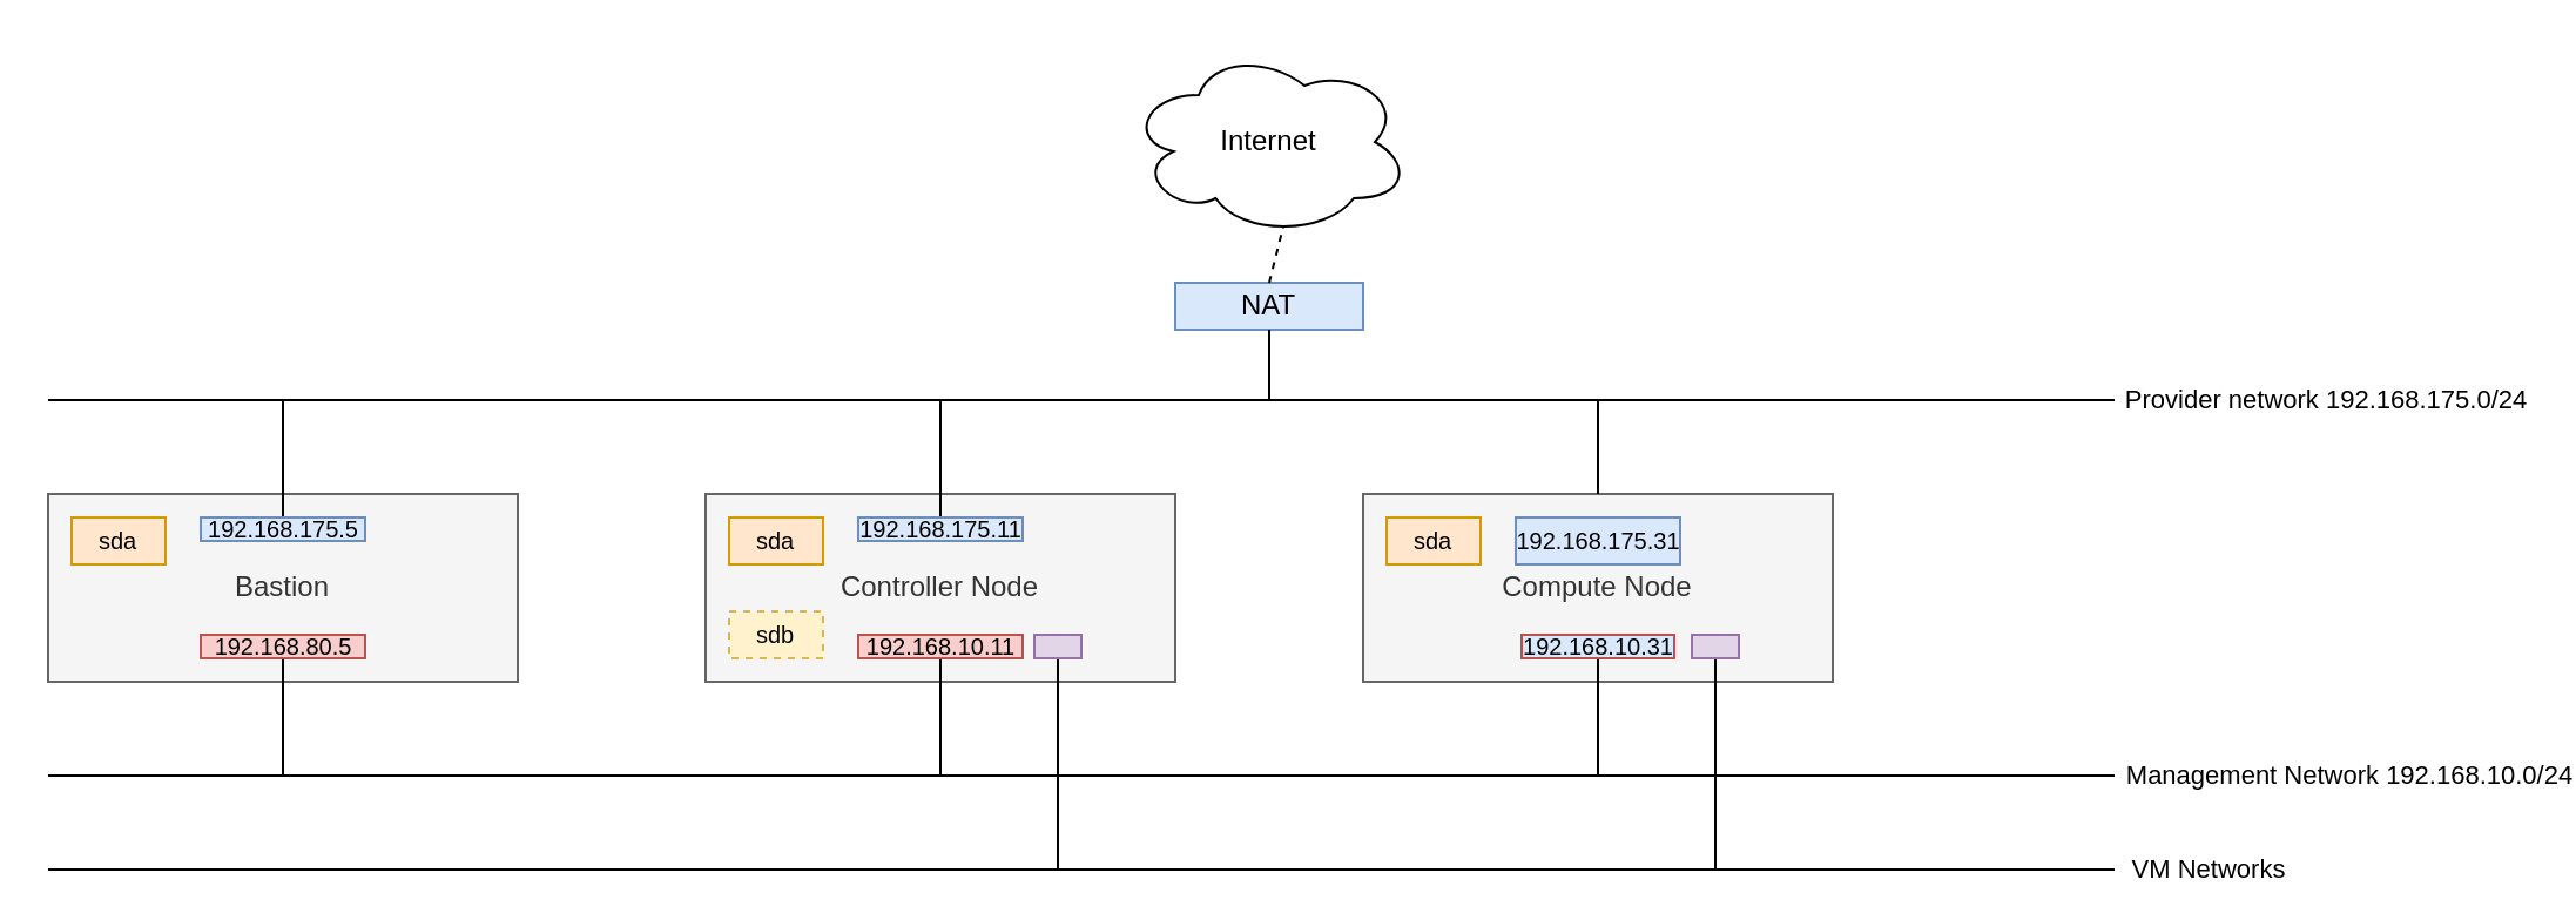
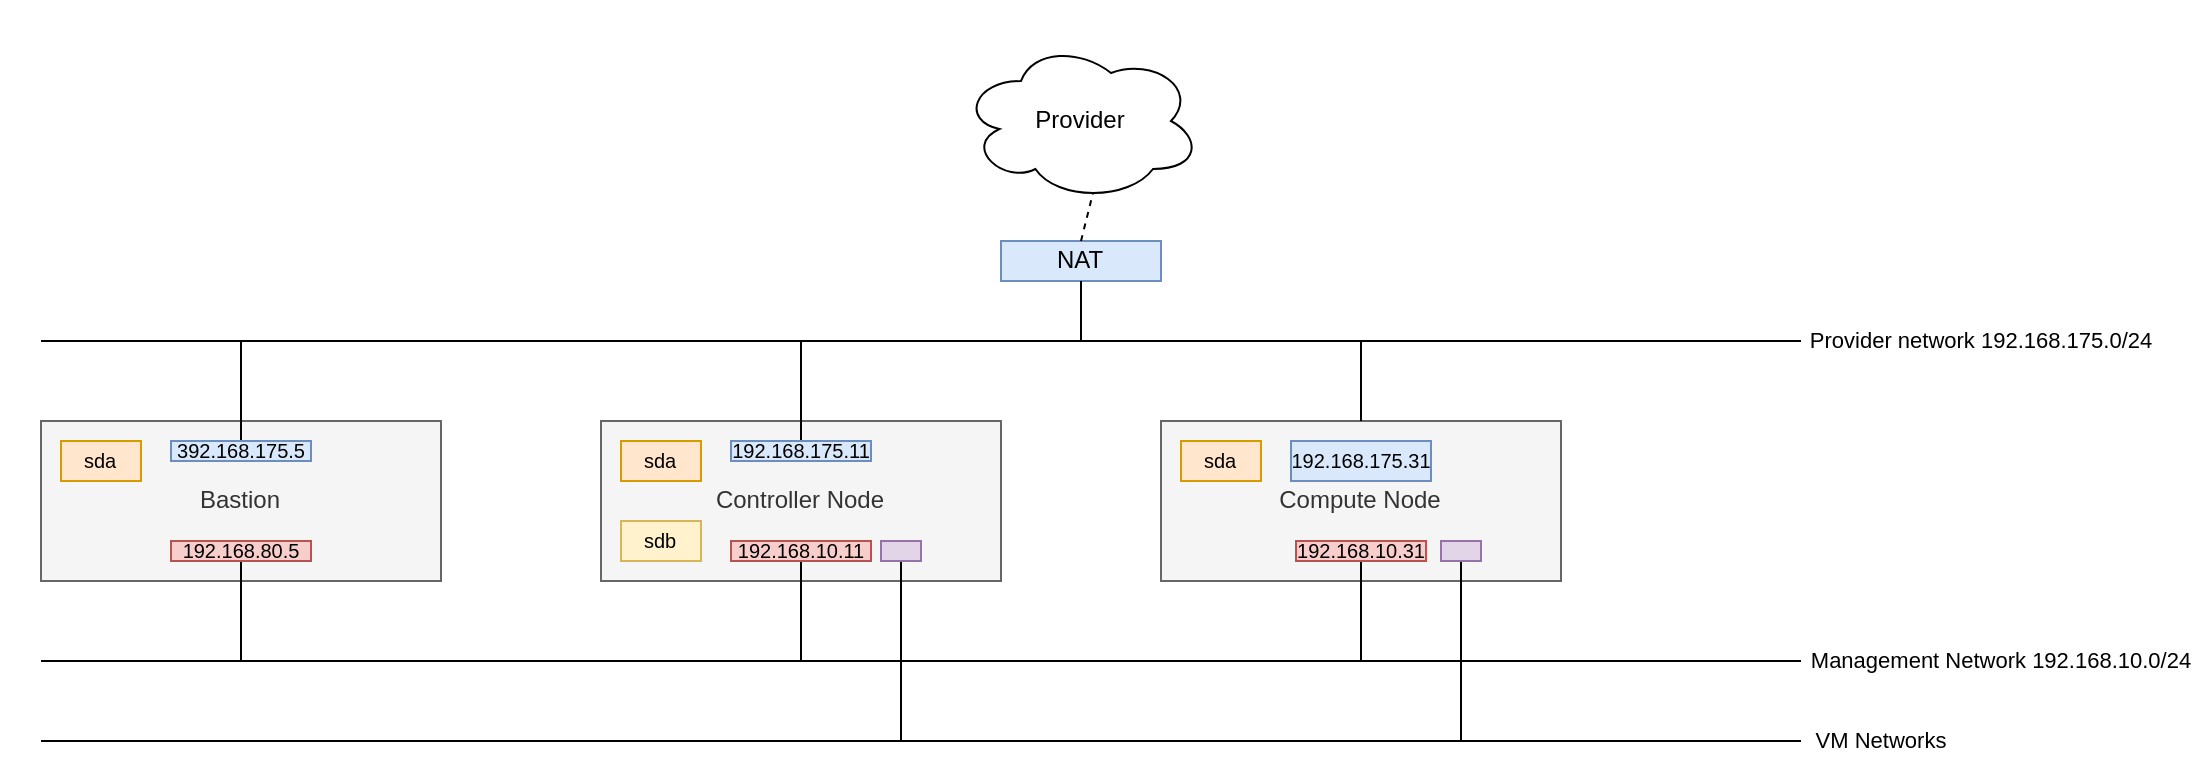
- <mxCell id="22" value="Internet" style="ellipse;shape=cloud;whiteSpace=wrap;html=1;" parent="1" vertex="1"><mxGeometry x="480" y="20" width="120" height="80" as="geometry" /></mxCell>
+ <mxCell id="22" value="Provider" style="ellipse;shape=cloud;whiteSpace=wrap;html=1;" parent="1" vertex="1"><mxGeometry x="480" y="20" width="120" height="80" as="geometry" /></mxCell>
- <mxCell id="29" value="192.168.175.5" style="rounded=0;html=1;fillColor=#dae8fc;strokeColor=#6c8ebf;fontSize=10;" vertex="1" parent="1"><mxGeometry x="85" y="220" width="70" height="10" as="geometry" /></mxCell>
+ <mxCell id="29" value="392.168.175.5" style="rounded=0;html=1;fillColor=#dae8fc;strokeColor=#6c8ebf;fontSize=10;" vertex="1" parent="1"><mxGeometry x="85" y="220" width="70" height="10" as="geometry" /></mxCell>
- <mxCell id="18" value="sdb" style="rounded=0;whiteSpace=wrap;html=1;fontSize=10;fillColor=#fff2cc;strokeColor=#d6b656;dashed=1;" parent="1" vertex="1"><mxGeometry x="310" y="260" width="40" height="20" as="geometry" /></mxCell>
+ <mxCell id="18" value="sdb" style="rounded=0;whiteSpace=wrap;html=1;fontSize=10;fillColor=#fff2cc;strokeColor=#d6b656;" parent="1" vertex="1"><mxGeometry x="310" y="260" width="40" height="20" as="geometry" /></mxCell>
- <mxCell id="16" value="192.168.10.31" style="rounded=0;html=1;fillColor=#dae8fc;strokeColor=#b85450;fontSize=10;" parent="1" vertex="1"><mxGeometry x="647.5" y="270" width="65" height="10" as="geometry" /></mxCell>
+ <mxCell id="16" value="192.168.10.31" style="rounded=0;html=1;fillColor=#f8cecc;strokeColor=#b85450;fontSize=10;" parent="1" vertex="1"><mxGeometry x="647.5" y="270" width="65" height="10" as="geometry" /></mxCell>
